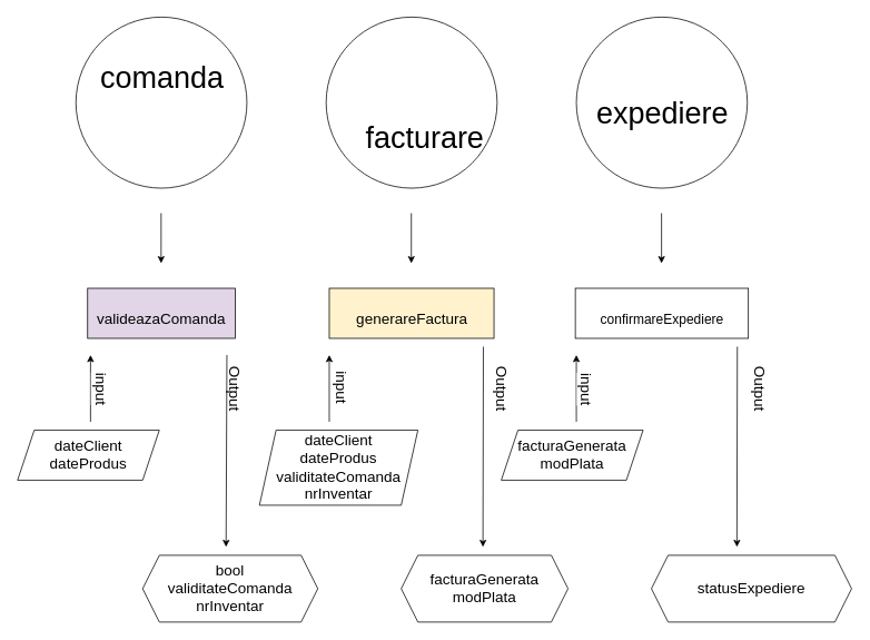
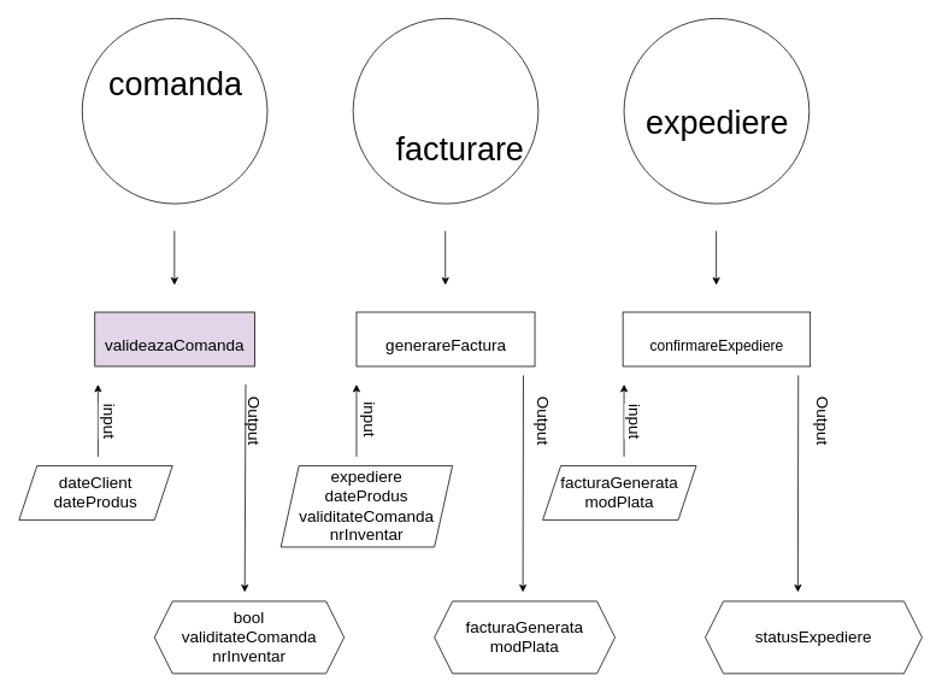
- <mxCell id="12" value="&lt;font style=&quot;font-size: 18px;&quot;&gt;generareFactura&lt;/font&gt;" style="rounded=0;whiteSpace=wrap;html=1;fontSize=36;fillColor=#fff2cc;" vertex="1" parent="1"><mxGeometry x="393.75" y="345" width="197.5" height="60" as="geometry" /></mxCell>
+ <mxCell id="12" value="&lt;font style=&quot;font-size: 18px;&quot;&gt;generareFactura&lt;/font&gt;" style="rounded=0;whiteSpace=wrap;html=1;fontSize=36;" vertex="1" parent="1"><mxGeometry x="393.75" y="345" width="197.5" height="60" as="geometry" /></mxCell>
- <mxCell id="28" value="dateClient&lt;br&gt;dateProdus&lt;br&gt;validitateComanda&lt;br&gt;nrInventar" style="shape=parallelogram;perimeter=parallelogramPerimeter;whiteSpace=wrap;html=1;fixedSize=1;fontSize=18;" vertex="1" parent="1"><mxGeometry x="310" y="515" width="190" height="90" as="geometry" /></mxCell>
+ <mxCell id="28" value="expediere&lt;br&gt;dateProdus&lt;br&gt;validitateComanda&lt;br&gt;nrInventar" style="shape=parallelogram;perimeter=parallelogramPerimeter;whiteSpace=wrap;html=1;fixedSize=1;fontSize=18;" vertex="1" parent="1"><mxGeometry x="310" y="515" width="190" height="90" as="geometry" /></mxCell>
